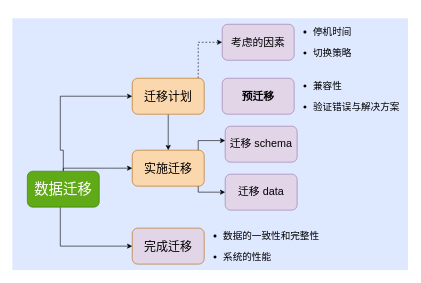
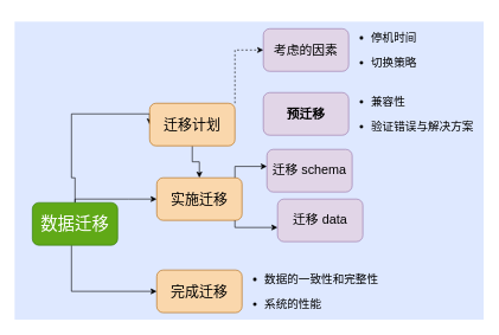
- <mxCell id="9" value="迁移计划" style="rounded=1;whiteSpace=wrap;html=1;fillColor=#fad7ac;strokeColor=#b46504;fontSize=20;" vertex="1" parent="1"><mxGeometry x="220" y="130" width="120" height="60" as="geometry" /></mxCell>
+ <mxCell id="9" value="迁移计划" style="rounded=1;whiteSpace=wrap;html=1;fillColor=#fad7ac;strokeColor=#b46504;fontSize=20;" vertex="1" parent="1"><mxGeometry x="210" y="145" width="120" height="60" as="geometry" /></mxCell>
- <mxCell id="20" value="迁移 data" style="rounded=1;whiteSpace=wrap;html=1;fillColor=#e1d5e7;fontSize=18;strokeColor=#9673a6;" vertex="1" parent="1"><mxGeometry x="375" y="290" width="120" height="60" as="geometry" /></mxCell>
+ <mxCell id="20" value="迁移 data" style="rounded=1;whiteSpace=wrap;html=1;fillColor=#e1d5e7;fontSize=18;strokeColor=#9673a6;" vertex="1" parent="1"><mxGeometry x="390" y="280" width="120" height="60" as="geometry" /></mxCell>
- <mxCell id="11" value="完成迁移" style="rounded=1;whiteSpace=wrap;html=1;fillColor=#e1d5e7;strokeColor=#b46504;fontSize=20;" vertex="1" parent="1"><mxGeometry x="220" y="380" width="120" height="60" as="geometry" /></mxCell>
+ <mxCell id="11" value="完成迁移" style="rounded=1;whiteSpace=wrap;html=1;fillColor=#fad7ac;strokeColor=#b46504;fontSize=20;" vertex="1" parent="1"><mxGeometry x="220" y="380" width="120" height="60" as="geometry" /></mxCell>
